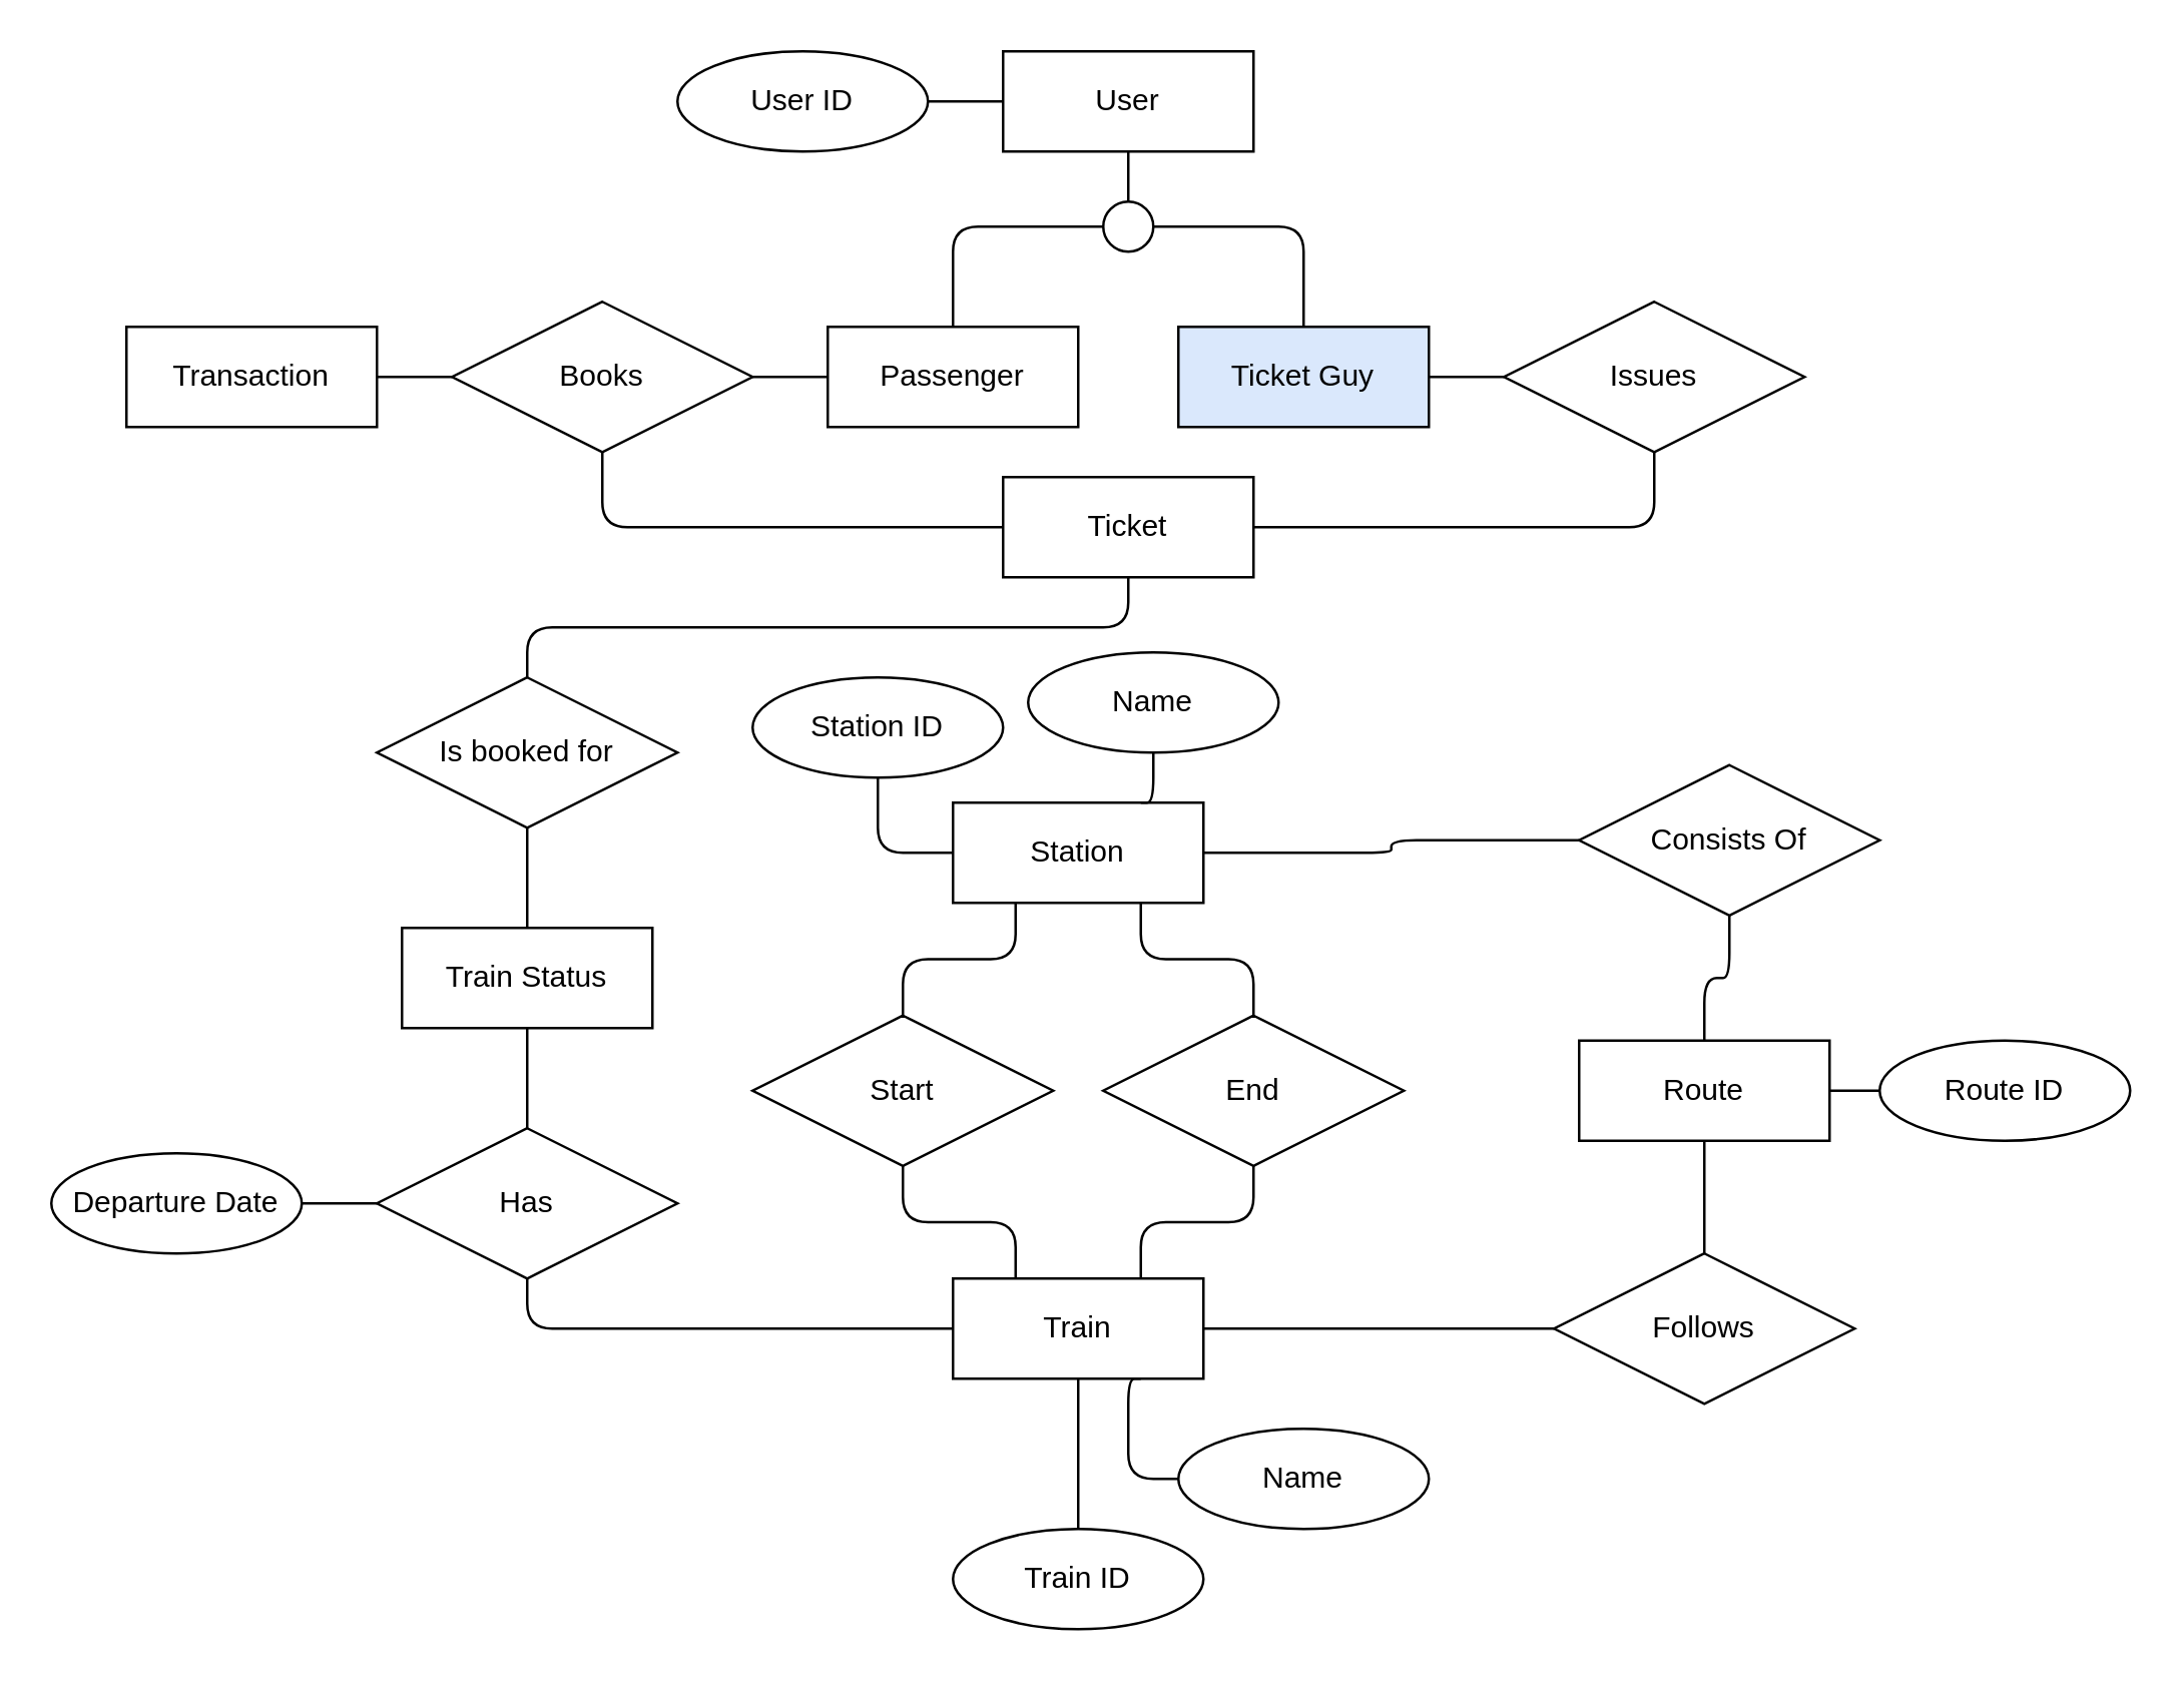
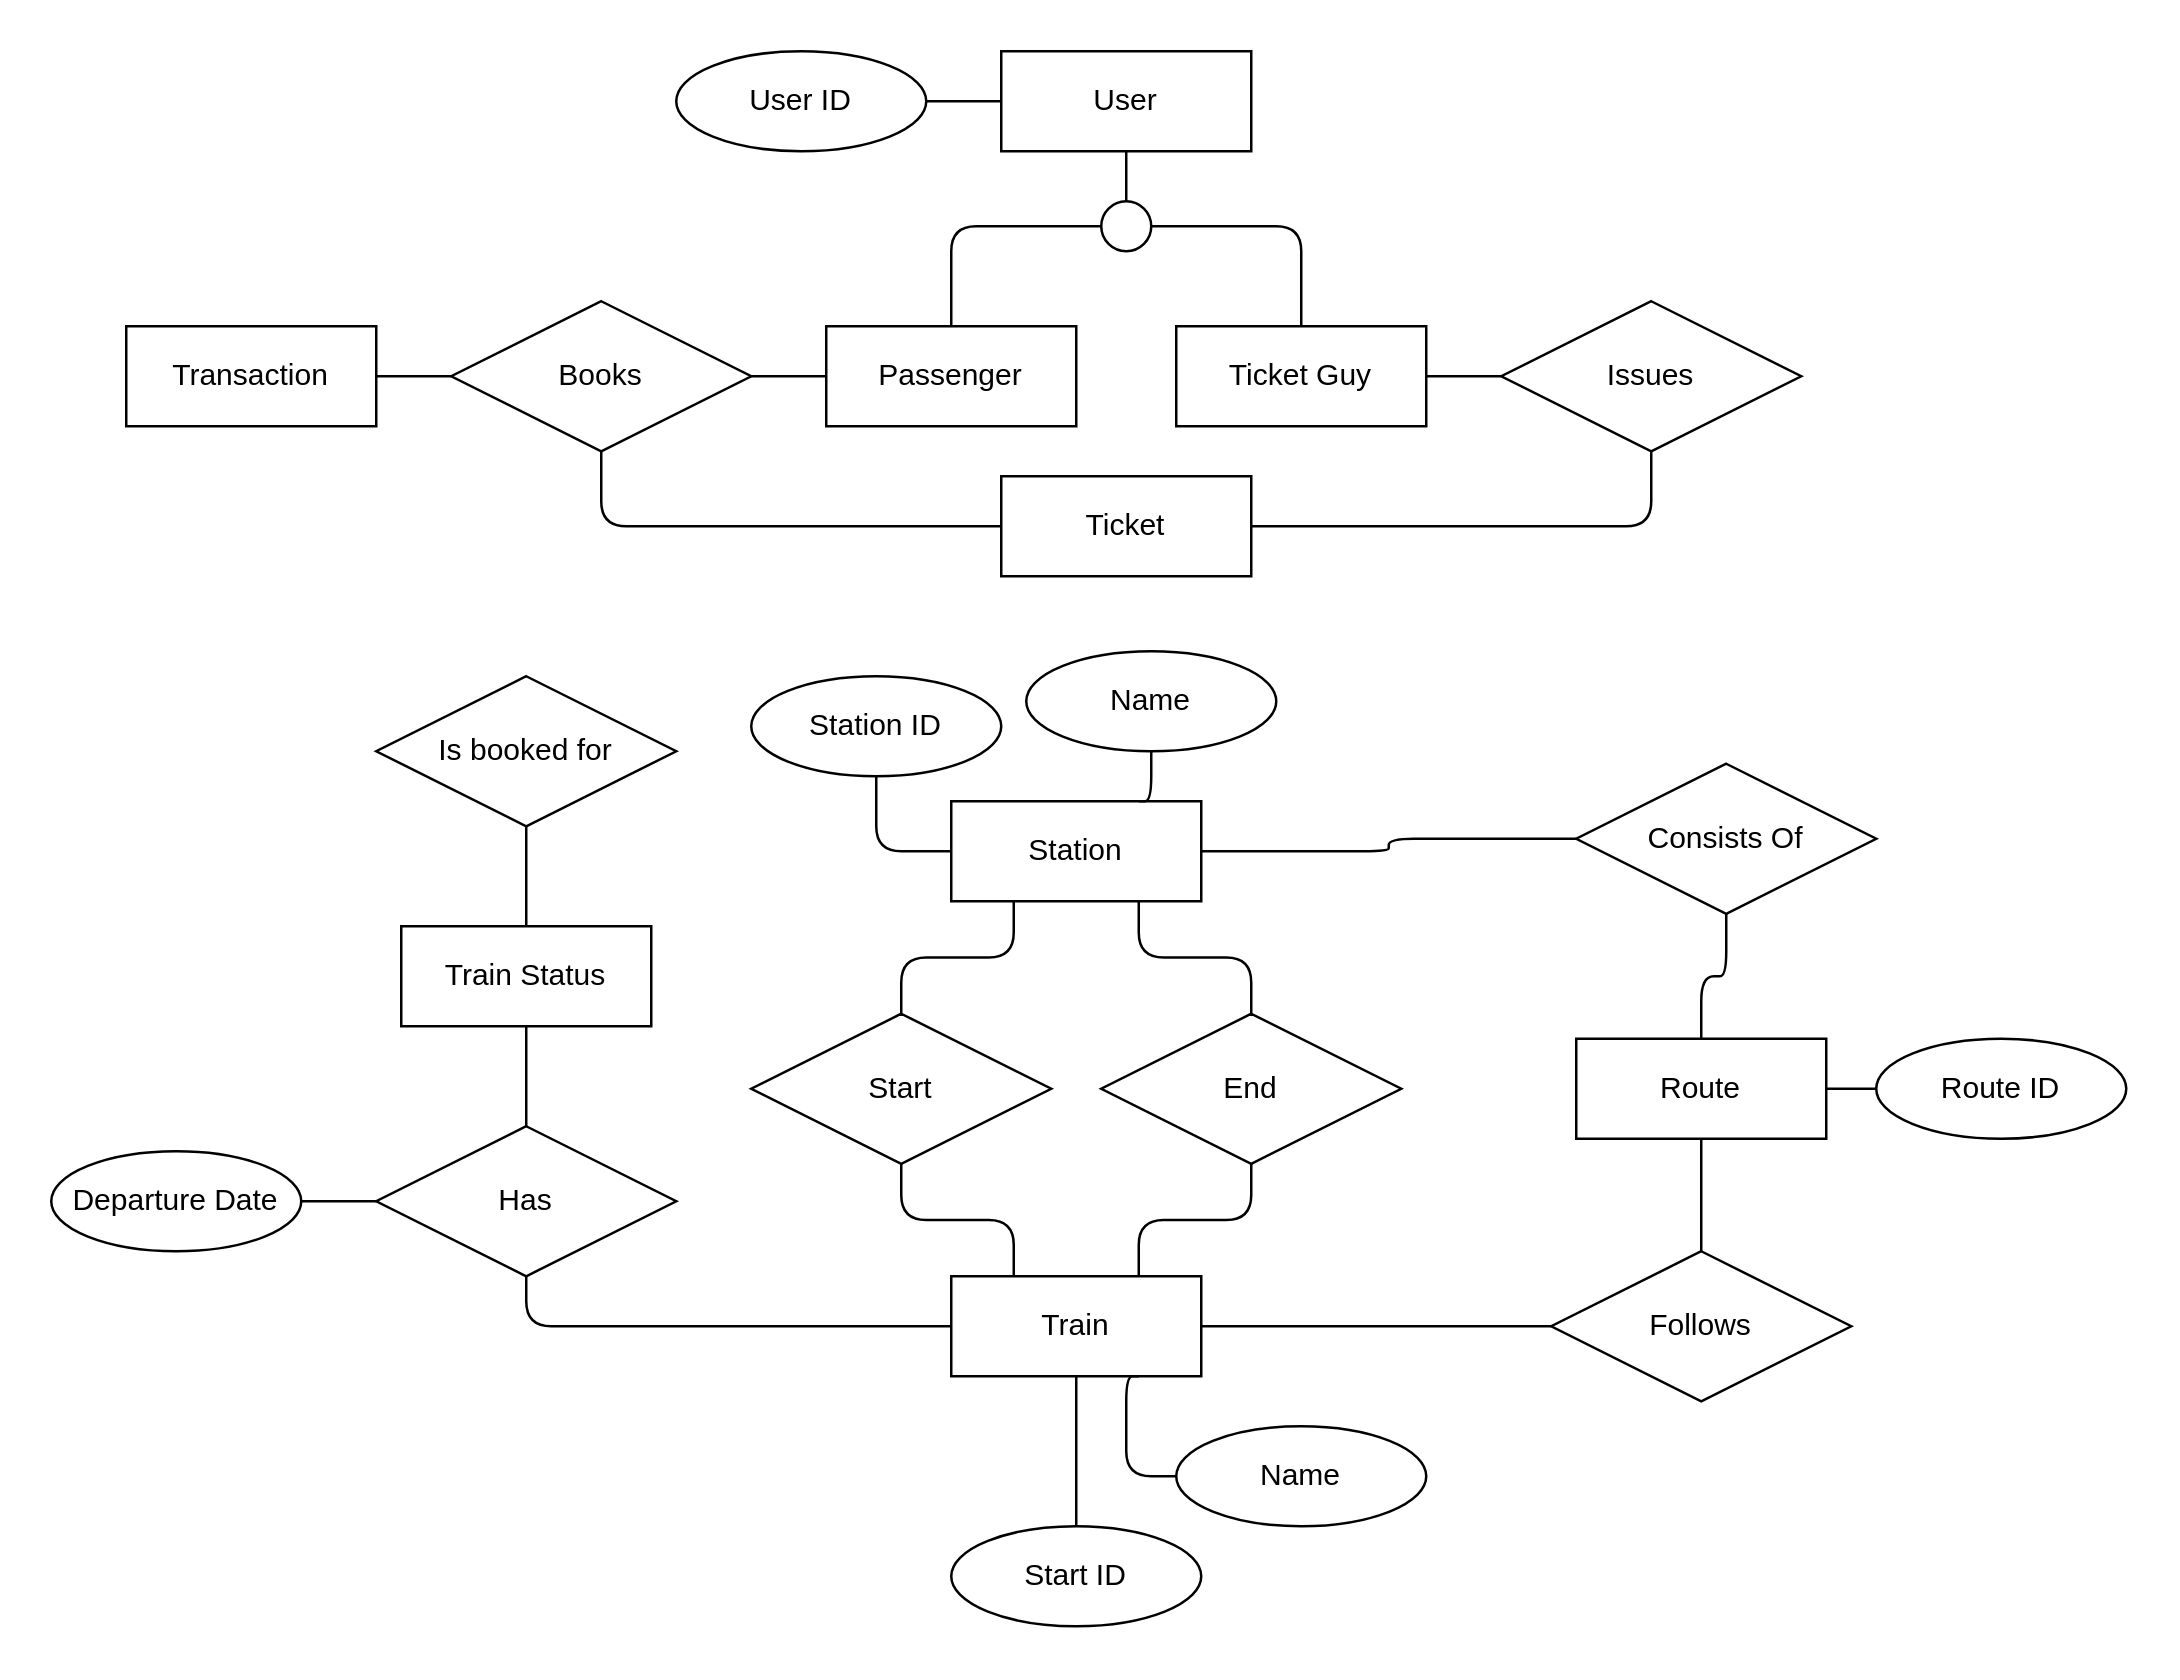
- <mxCell id="5" value="Ticket Guy" style="whiteSpace=wrap;html=1;align=center;fillColor=#dae8fc;" parent="1" vertex="1"><mxGeometry x="470" y="130" width="100" height="40" as="geometry" /></mxCell>
+ <mxCell id="5" value="Ticket Guy" style="whiteSpace=wrap;html=1;align=center;" parent="1" vertex="1"><mxGeometry x="470" y="130" width="100" height="40" as="geometry" /></mxCell>
- <mxCell id="12" style="edgeStyle=orthogonalEdgeStyle;orthogonalLoop=1;jettySize=auto;html=1;exitX=0.5;exitY=1;exitDx=0;exitDy=0;entryX=0.5;entryY=0;entryDx=0;entryDy=0;endArrow=none;endFill=0;" edge="1" parent="1" source="13" target="29"><mxGeometry relative="1" as="geometry" /></mxCell>
- <mxCell id="49" value="Train ID" style="ellipse;whiteSpace=wrap;html=1;align=center;" vertex="1" parent="1"><mxGeometry x="380" y="610" width="100" height="40" as="geometry" /></mxCell>
+ <mxCell id="49" value="Start ID" style="ellipse;whiteSpace=wrap;html=1;align=center;" vertex="1" parent="1"><mxGeometry x="380" y="610" width="100" height="40" as="geometry" /></mxCell>
